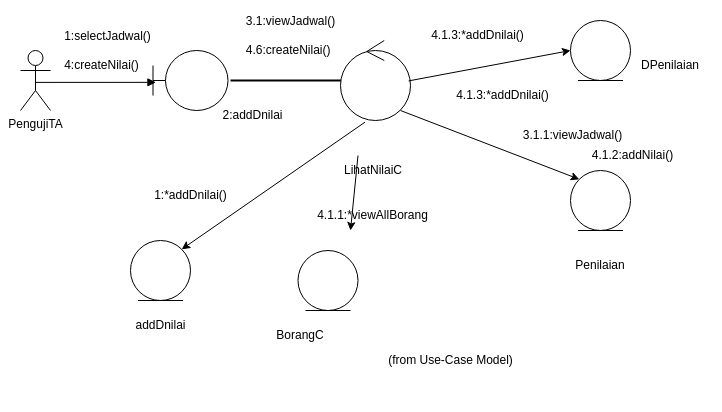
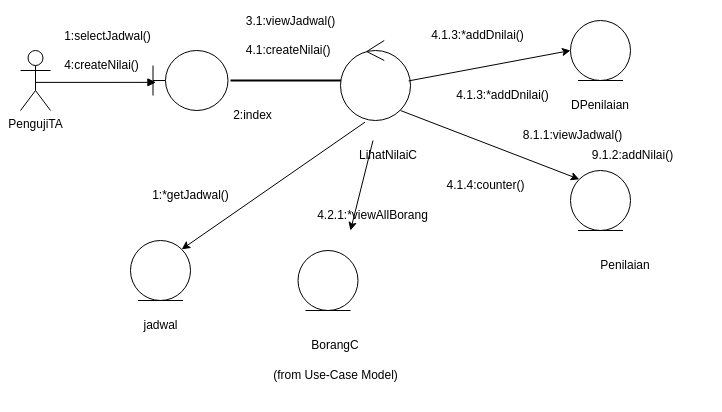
- <mxCell id="18" value="&lt;div style=&quot;text-align: left;&quot;&gt;&lt;span style=&quot;background-color: initial;&quot;&gt;3.1:viewJadwal()&lt;/span&gt;&lt;/div&gt;&lt;div style=&quot;text-align: left;&quot;&gt;&lt;br&gt;&lt;/div&gt;&lt;div style=&quot;text-align: left;&quot;&gt;&lt;span style=&quot;background-color: initial;&quot;&gt;4.6:createNilai()&lt;/span&gt;&lt;/div&gt;" style="text;html=1;strokeColor=none;fillColor=none;align=center;verticalAlign=middle;whiteSpace=wrap;rounded=0;" vertex="1" parent="1"><mxGeometry x="222.5" y="20" width="135" height="30" as="geometry" /></mxCell>
+ <mxCell id="18" value="&lt;div style=&quot;text-align: left;&quot;&gt;&lt;span style=&quot;background-color: initial;&quot;&gt;3.1:viewJadwal()&lt;/span&gt;&lt;/div&gt;&lt;div style=&quot;text-align: left;&quot;&gt;&lt;br&gt;&lt;/div&gt;&lt;div style=&quot;text-align: left;&quot;&gt;&lt;span style=&quot;background-color: initial;&quot;&gt;4.1:createNilai()&lt;/span&gt;&lt;/div&gt;" style="text;html=1;strokeColor=none;fillColor=none;align=center;verticalAlign=middle;whiteSpace=wrap;rounded=0;" vertex="1" parent="1"><mxGeometry x="222.5" y="20" width="135" height="30" as="geometry" /></mxCell>
- <mxCell id="21" value="DPenilaian" style="text;html=1;strokeColor=none;fillColor=none;align=center;verticalAlign=middle;whiteSpace=wrap;rounded=0;" vertex="1" parent="1"><mxGeometry x="640" y="50" width="60" height="30" as="geometry" /></mxCell>
+ <mxCell id="21" value="DPenilaian" style="text;html=1;strokeColor=none;fillColor=none;align=center;verticalAlign=middle;whiteSpace=wrap;rounded=0;" vertex="1" parent="1"><mxGeometry x="570" y="90" width="60" height="30" as="geometry" /></mxCell>
- <mxCell id="8" value="2:addDnilai" style="text;html=1;strokeColor=none;fillColor=none;align=center;verticalAlign=middle;whiteSpace=wrap;rounded=0;" parent="1" vertex="1"><mxGeometry x="185" y="100" width="135" height="30" as="geometry" /></mxCell>
+ <mxCell id="8" value="2:index" style="text;html=1;strokeColor=none;fillColor=none;align=center;verticalAlign=middle;whiteSpace=wrap;rounded=0;" parent="1" vertex="1"><mxGeometry x="185" y="100" width="135" height="30" as="geometry" /></mxCell>
- <mxCell id="29" value="3.1.1:viewJadwal()" style="text;html=1;strokeColor=none;fillColor=none;align=center;verticalAlign=middle;whiteSpace=wrap;rounded=0;" vertex="1" parent="1"><mxGeometry x="505" y="120" width="135" height="30" as="geometry" /></mxCell>
+ <mxCell id="29" value="8.1.1:viewJadwal()" style="text;html=1;strokeColor=none;fillColor=none;align=center;verticalAlign=middle;whiteSpace=wrap;rounded=0;" vertex="1" parent="1"><mxGeometry x="505" y="120" width="135" height="30" as="geometry" /></mxCell>
- <mxCell id="30" value="4.1.2:addNilai()" style="text;html=1;strokeColor=none;fillColor=none;align=center;verticalAlign=middle;whiteSpace=wrap;rounded=0;" vertex="1" parent="1"><mxGeometry x="565" y="140" width="135" height="30" as="geometry" /></mxCell>
+ <mxCell id="30" value="9.1.2:addNilai()" style="text;html=1;strokeColor=none;fillColor=none;align=center;verticalAlign=middle;whiteSpace=wrap;rounded=0;" vertex="1" parent="1"><mxGeometry x="565" y="140" width="135" height="30" as="geometry" /></mxCell>
- <mxCell id="4" value="LihatNilaiC" style="text;html=1;strokeColor=none;fillColor=none;align=center;verticalAlign=middle;whiteSpace=wrap;rounded=0;" parent="1" vertex="1"><mxGeometry x="342.5" y="155" width="60" height="30" as="geometry" /></mxCell>
+ <mxCell id="4" value="LihatNilaiC" style="text;html=1;strokeColor=none;fillColor=none;align=center;verticalAlign=middle;whiteSpace=wrap;rounded=0;" parent="1" vertex="1"><mxGeometry x="357.5" y="140" width="60" height="30" as="geometry" /></mxCell>
+ <mxCell id="28" value="4.1.4:counter()" style="text;html=1;strokeColor=none;fillColor=none;align=center;verticalAlign=middle;whiteSpace=wrap;rounded=0;" vertex="1" parent="1"><mxGeometry x="417.5" y="170" width="135" height="30" as="geometry" /></mxCell>
- <mxCell id="5" value="1:*addDnilai()" style="text;html=1;strokeColor=none;fillColor=none;align=center;verticalAlign=middle;whiteSpace=wrap;rounded=0;" parent="1" vertex="1"><mxGeometry x="122.5" y="180" width="135" height="30" as="geometry" /></mxCell>
+ <mxCell id="5" value="1:*getJadwal()" style="text;html=1;strokeColor=none;fillColor=none;align=center;verticalAlign=middle;whiteSpace=wrap;rounded=0;" parent="1" vertex="1"><mxGeometry x="122.5" y="180" width="135" height="30" as="geometry" /></mxCell>
- <mxCell id="7" value="4.1.1:*viewAllBorang" style="text;html=1;strokeColor=none;fillColor=none;align=center;verticalAlign=middle;whiteSpace=wrap;rounded=0;" parent="1" vertex="1"><mxGeometry x="305" y="200" width="135" height="30" as="geometry" /></mxCell>
+ <mxCell id="7" value="4.2.1:*viewAllBorang" style="text;html=1;strokeColor=none;fillColor=none;align=center;verticalAlign=middle;whiteSpace=wrap;rounded=0;" parent="1" vertex="1"><mxGeometry x="305" y="200" width="135" height="30" as="geometry" /></mxCell>
- <mxCell id="6" value="Penilaian" style="text;html=1;strokeColor=none;fillColor=none;align=center;verticalAlign=middle;whiteSpace=wrap;rounded=0;" parent="1" vertex="1"><mxGeometry x="570" y="250" width="60" height="30" as="geometry" /></mxCell>
+ <mxCell id="6" value="Penilaian" style="text;html=1;strokeColor=none;fillColor=none;align=center;verticalAlign=middle;whiteSpace=wrap;rounded=0;" parent="1" vertex="1"><mxGeometry x="595" y="250" width="60" height="30" as="geometry" /></mxCell>
- <mxCell id="9" value="addDnilai" style="text;html=1;strokeColor=none;fillColor=none;align=center;verticalAlign=middle;whiteSpace=wrap;rounded=0;" parent="1" vertex="1"><mxGeometry x="92.5" y="310" width="135" height="30" as="geometry" /></mxCell>
+ <mxCell id="9" value="jadwal" style="text;html=1;strokeColor=none;fillColor=none;align=center;verticalAlign=middle;whiteSpace=wrap;rounded=0;" parent="1" vertex="1"><mxGeometry x="92.5" y="310" width="135" height="30" as="geometry" /></mxCell>
- <mxCell id="19" value="BorangC" style="text;html=1;strokeColor=none;fillColor=none;align=center;verticalAlign=middle;whiteSpace=wrap;rounded=0;" vertex="1" parent="1"><mxGeometry x="270" y="320" width="60" height="30" as="geometry" /></mxCell>
+ <mxCell id="19" value="BorangC" style="text;html=1;strokeColor=none;fillColor=none;align=center;verticalAlign=middle;whiteSpace=wrap;rounded=0;" vertex="1" parent="1"><mxGeometry x="305" y="330" width="60" height="30" as="geometry" /></mxCell>
- <mxCell id="24" value="(from Use-Case Model)" style="text;html=1;strokeColor=none;fillColor=none;align=center;verticalAlign=middle;whiteSpace=wrap;rounded=0;" vertex="1" parent="1"><mxGeometry x="382.5" y="345" width="135" height="30" as="geometry" /></mxCell>
+ <mxCell id="24" value="(from Use-Case Model)" style="text;html=1;strokeColor=none;fillColor=none;align=center;verticalAlign=middle;whiteSpace=wrap;rounded=0;" vertex="1" parent="1"><mxGeometry x="267.5" y="360" width="135" height="30" as="geometry" /></mxCell>
